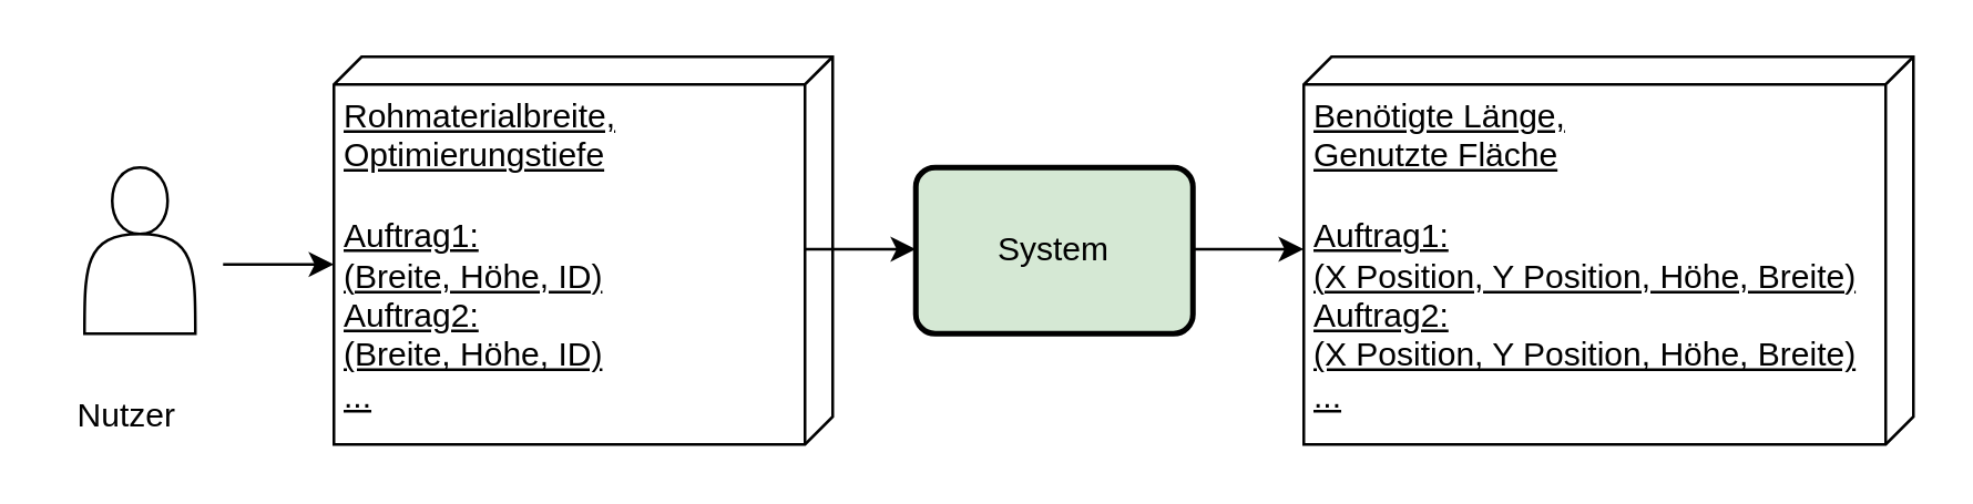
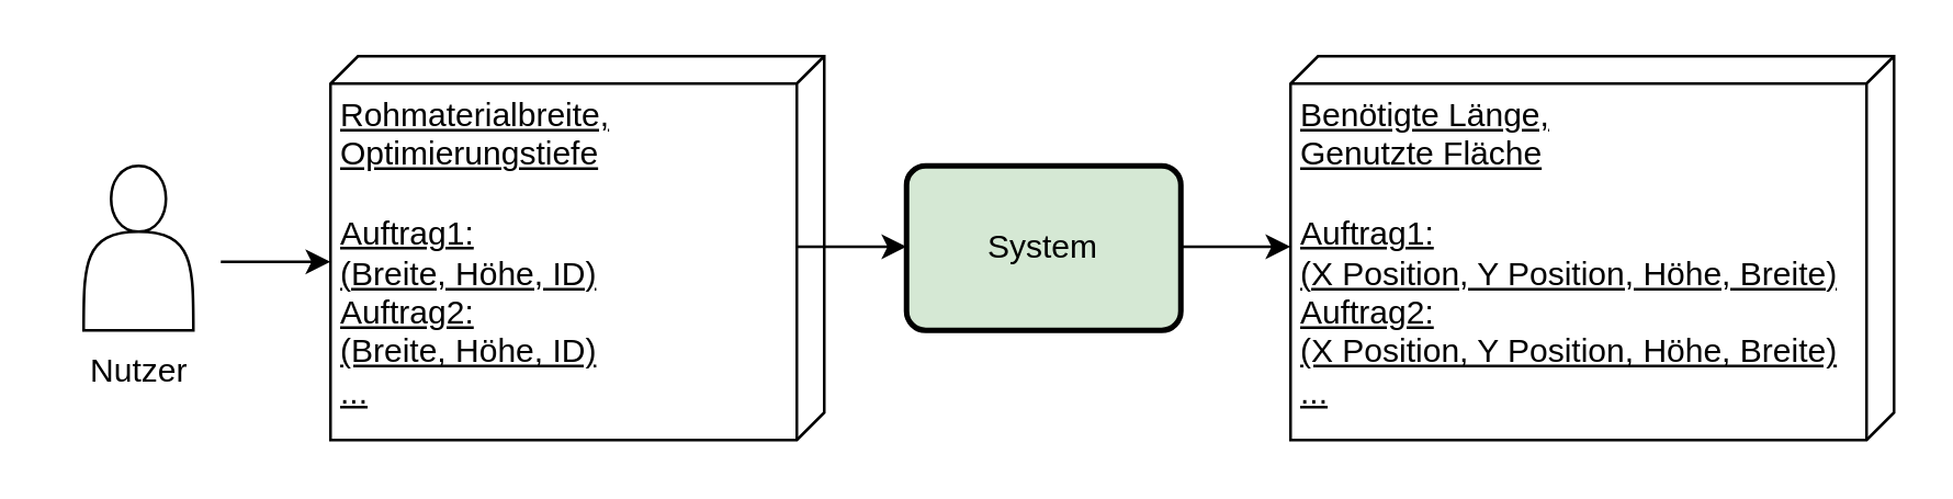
- <mxCell id="9" value="Nutzer" style="text;html=1;align=center;verticalAlign=middle;resizable=0;points=[];autosize=1;strokeColor=none;fillColor=none;" vertex="1" parent="1"><mxGeometry x="15" y="135" width="60" height="30" as="geometry" /></mxCell>
+ <mxCell id="9" value="Nutzer" style="text;html=1;align=center;verticalAlign=middle;resizable=0;points=[];autosize=1;strokeColor=none;fillColor=none;" vertex="1" parent="1"><mxGeometry x="20" y="120" width="60" height="30" as="geometry" /></mxCell>
